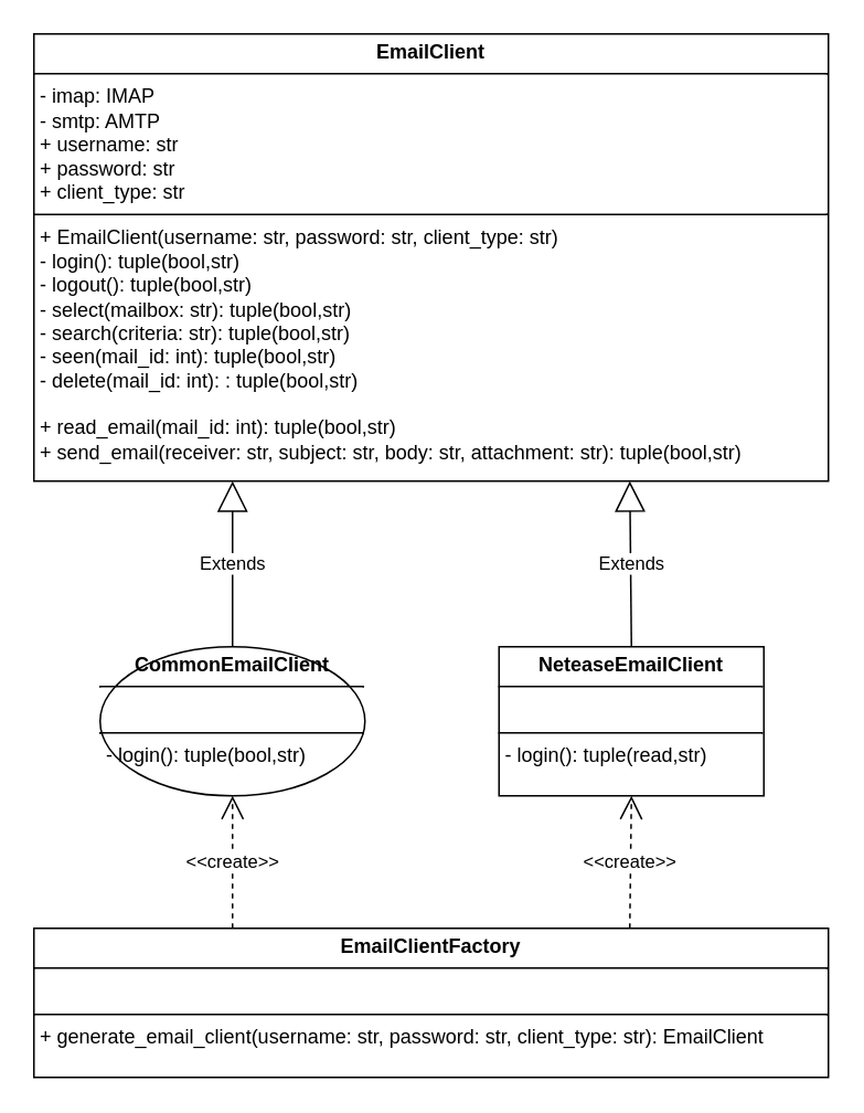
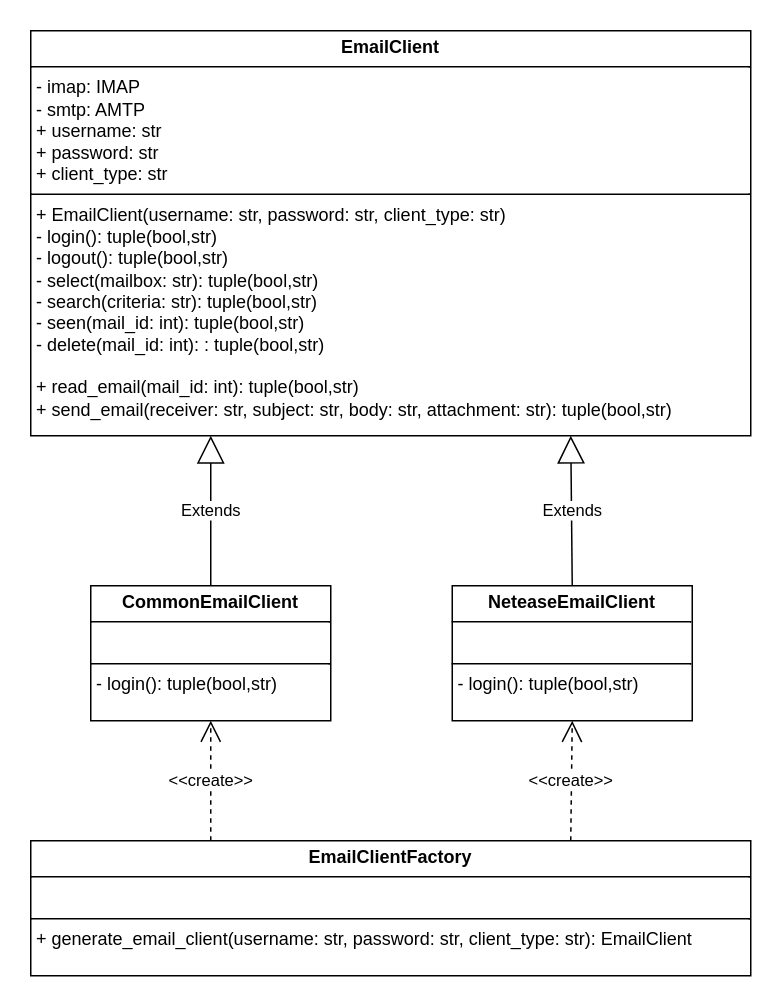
- <mxCell id="7" value="&lt;p style=&quot;margin:0px;margin-top:4px;text-align:center;&quot;&gt;&lt;span style=&quot;font-weight: 700;&quot;&gt;NeteaseEmailClient&lt;/span&gt;&lt;br&gt;&lt;/p&gt;&lt;hr size=&quot;1&quot; style=&quot;border-style:solid;&quot;&gt;&lt;p style=&quot;margin:0px;margin-left:4px;&quot;&gt;&lt;br&gt;&lt;/p&gt;&lt;hr size=&quot;1&quot; style=&quot;border-style:solid;&quot;&gt;&lt;p style=&quot;margin:0px;margin-left:4px;&quot;&gt;- login(): tuple(&lt;span style=&quot;background-color: initial;&quot;&gt;read,str&lt;/span&gt;&lt;span style=&quot;background-color: initial;&quot;&gt;)&lt;/span&gt;&lt;br&gt;&lt;/p&gt;" style="verticalAlign=top;align=left;overflow=fill;html=1;whiteSpace=wrap;points=[[0,0,0,0,0],[0,0.25,0,0,0],[0,0.5,0,0,0],[0,0.75,0,0,0],[0,1,0,0,0],[0.25,0,0,0,0],[0.25,1,0,0,0],[0.5,0,0,0,0],[0.5,1,0,0,0],[0.75,0,0,0,0],[0.75,1,0,0,0],[1,0,0,0,0],[1,0.25,0,0,0],[1,0.5,0,0,0],[1,0.75,0,0,0],[1,1,0,0,0]];" parent="1" vertex="1"><mxGeometry x="301" y="390" width="160" height="90" as="geometry" /></mxCell>
+ <mxCell id="7" value="&lt;p style=&quot;margin:0px;margin-top:4px;text-align:center;&quot;&gt;&lt;span style=&quot;font-weight: 700;&quot;&gt;NeteaseEmailClient&lt;/span&gt;&lt;br&gt;&lt;/p&gt;&lt;hr size=&quot;1&quot; style=&quot;border-style:solid;&quot;&gt;&lt;p style=&quot;margin:0px;margin-left:4px;&quot;&gt;&lt;br&gt;&lt;/p&gt;&lt;hr size=&quot;1&quot; style=&quot;border-style:solid;&quot;&gt;&lt;p style=&quot;margin:0px;margin-left:4px;&quot;&gt;- login(): tuple(&lt;span style=&quot;background-color: initial;&quot;&gt;bool,str&lt;/span&gt;&lt;span style=&quot;background-color: initial;&quot;&gt;)&lt;/span&gt;&lt;br&gt;&lt;/p&gt;" style="verticalAlign=top;align=left;overflow=fill;html=1;whiteSpace=wrap;points=[[0,0,0,0,0],[0,0.25,0,0,0],[0,0.5,0,0,0],[0,0.75,0,0,0],[0,1,0,0,0],[0.25,0,0,0,0],[0.25,1,0,0,0],[0.5,0,0,0,0],[0.5,1,0,0,0],[0.75,0,0,0,0],[0.75,1,0,0,0],[1,0,0,0,0],[1,0.25,0,0,0],[1,0.5,0,0,0],[1,0.75,0,0,0],[1,1,0,0,0]];" parent="1" vertex="1"><mxGeometry x="301" y="390" width="160" height="90" as="geometry" /></mxCell>
- <mxCell id="6" value="&lt;p style=&quot;margin:0px;margin-top:4px;text-align:center;&quot;&gt;&lt;span style=&quot;font-weight: 700;&quot;&gt;CommonEmailClient&lt;/span&gt;&lt;br&gt;&lt;/p&gt;&lt;hr size=&quot;1&quot; style=&quot;border-style:solid;&quot;&gt;&lt;p style=&quot;margin:0px;margin-left:4px;&quot;&gt;&lt;br&gt;&lt;/p&gt;&lt;hr size=&quot;1&quot; style=&quot;border-style:solid;&quot;&gt;&lt;p style=&quot;margin:0px;margin-left:4px;&quot;&gt;- login(): tuple(&lt;span style=&quot;background-color: initial;&quot;&gt;bool,str&lt;/span&gt;&lt;span style=&quot;background-color: initial;&quot;&gt;)&lt;/span&gt;&lt;br&gt;&lt;/p&gt;" style="ellipse;verticalAlign=top;align=left;overflow=fill;html=1;whiteSpace=wrap;" parent="1" vertex="1"><mxGeometry x="60" y="390" width="160" height="90" as="geometry" /></mxCell>
+ <mxCell id="6" value="&lt;p style=&quot;margin:0px;margin-top:4px;text-align:center;&quot;&gt;&lt;span style=&quot;font-weight: 700;&quot;&gt;CommonEmailClient&lt;/span&gt;&lt;br&gt;&lt;/p&gt;&lt;hr size=&quot;1&quot; style=&quot;border-style:solid;&quot;&gt;&lt;p style=&quot;margin:0px;margin-left:4px;&quot;&gt;&lt;br&gt;&lt;/p&gt;&lt;hr size=&quot;1&quot; style=&quot;border-style:solid;&quot;&gt;&lt;p style=&quot;margin:0px;margin-left:4px;&quot;&gt;- login(): tuple(&lt;span style=&quot;background-color: initial;&quot;&gt;bool,str&lt;/span&gt;&lt;span style=&quot;background-color: initial;&quot;&gt;)&lt;/span&gt;&lt;br&gt;&lt;/p&gt;" style="verticalAlign=top;align=left;overflow=fill;html=1;whiteSpace=wrap;" parent="1" vertex="1"><mxGeometry x="60" y="390" width="160" height="90" as="geometry" /></mxCell>
